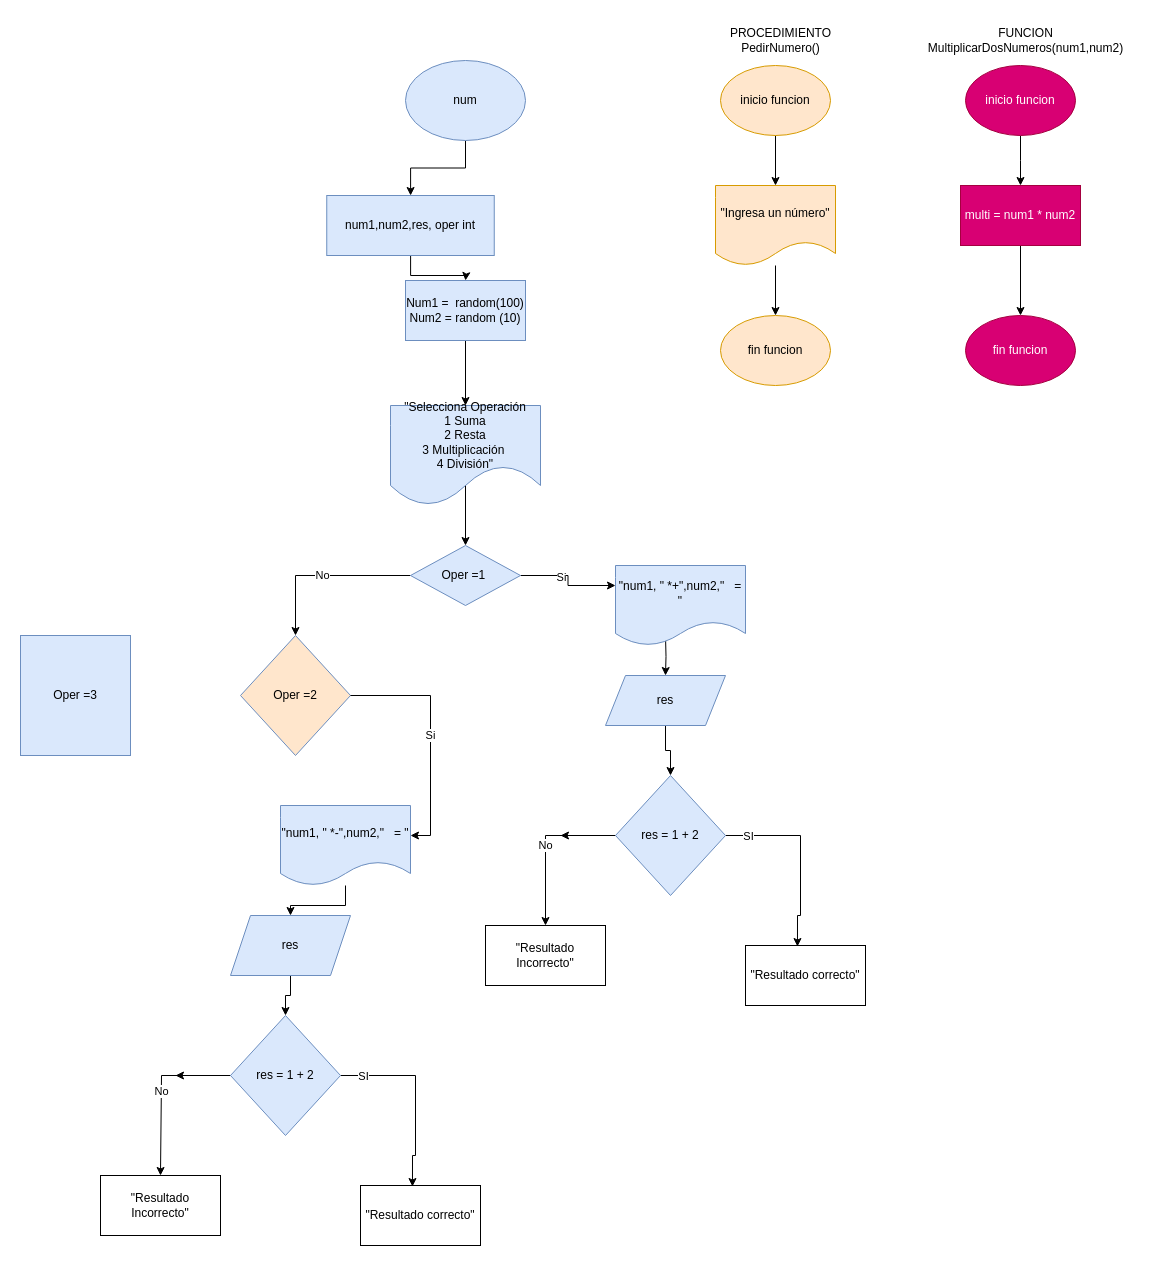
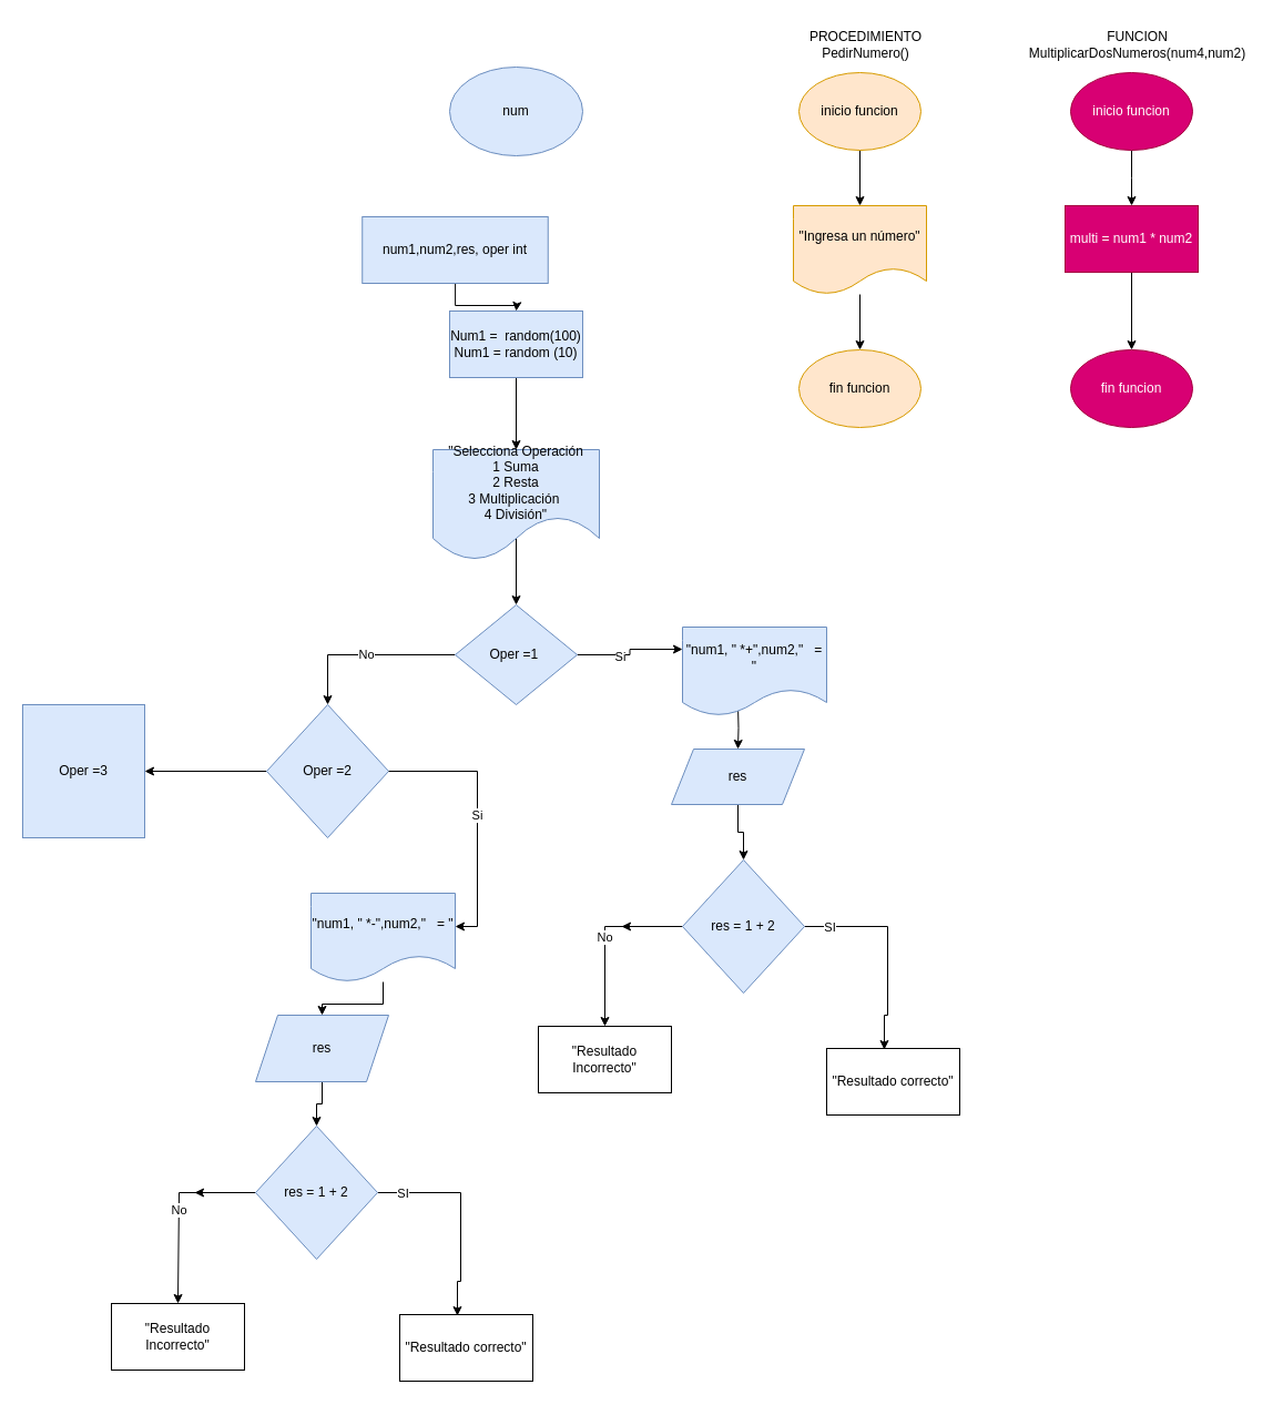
- <mxCell id="19" value="FUNCION&lt;br&gt;MultiplicarDosNumeros(num1,num2)" style="text;html=1;align=center;verticalAlign=middle;resizable=0;points=[];autosize=1;strokeColor=none;fillColor=none;" parent="1" vertex="1"><mxGeometry x="915" y="20" width="220" height="40" as="geometry" /></mxCell>
+ <mxCell id="19" value="FUNCION&lt;br&gt;MultiplicarDosNumeros(num4,num2)" style="text;html=1;align=center;verticalAlign=middle;resizable=0;points=[];autosize=1;strokeColor=none;fillColor=none;" parent="1" vertex="1"><mxGeometry x="915" y="20" width="220" height="40" as="geometry" /></mxCell>
- <mxCell id="2" value="" style="edgeStyle=orthogonalEdgeStyle;rounded=0;orthogonalLoop=1;jettySize=auto;html=1;" parent="1" source="3" target="5" edge="1"><mxGeometry relative="1" as="geometry" /></mxCell>
- <mxCell id="27" value="Num1 =&amp;nbsp; random(100)&lt;br&gt;Num2 = random (10)&lt;br&gt;" style="rounded=0;whiteSpace=wrap;html=1;fillColor=#dae8fc;strokeColor=#6c8ebf;" vertex="1" parent="1"><mxGeometry x="405" y="280" width="120" height="60" as="geometry" /></mxCell>
+ <mxCell id="27" value="Num1 =&amp;nbsp; random(100)&lt;br&gt;Num1 = random (10)&lt;br&gt;" style="rounded=0;whiteSpace=wrap;html=1;fillColor=#dae8fc;strokeColor=#6c8ebf;" vertex="1" parent="1"><mxGeometry x="405" y="280" width="120" height="60" as="geometry" /></mxCell>
- <mxCell id="33" value="Oper =1&amp;nbsp;" style="rhombus;whiteSpace=wrap;html=1;fillColor=#dae8fc;strokeColor=#6c8ebf;" vertex="1" parent="1"><mxGeometry x="410" y="545" width="110" height="60" as="geometry" /></mxCell>
+ <mxCell id="33" value="Oper =1&amp;nbsp;" style="rhombus;whiteSpace=wrap;html=1;fillColor=#dae8fc;strokeColor=#6c8ebf;" vertex="1" parent="1"><mxGeometry x="410" y="545" width="110" height="90" as="geometry" /></mxCell>
+ <mxCell id="35" style="edgeStyle=orthogonalEdgeStyle;rounded=0;orthogonalLoop=1;jettySize=auto;html=1;entryX=1;entryY=0.5;entryDx=0;entryDy=0;" edge="1" parent="1" source="36" target="51"><mxGeometry relative="1" as="geometry" /></mxCell>
- <mxCell id="36" value="Oper =2" style="rhombus;whiteSpace=wrap;html=1;fillColor=#ffe6cc;strokeColor=#6c8ebf;" vertex="1" parent="1"><mxGeometry x="240" y="635" width="110" height="120" as="geometry" /></mxCell>
+ <mxCell id="36" value="Oper =2" style="rhombus;whiteSpace=wrap;html=1;fillColor=#dae8fc;strokeColor=#6c8ebf;" vertex="1" parent="1"><mxGeometry x="240" y="635" width="110" height="120" as="geometry" /></mxCell>
